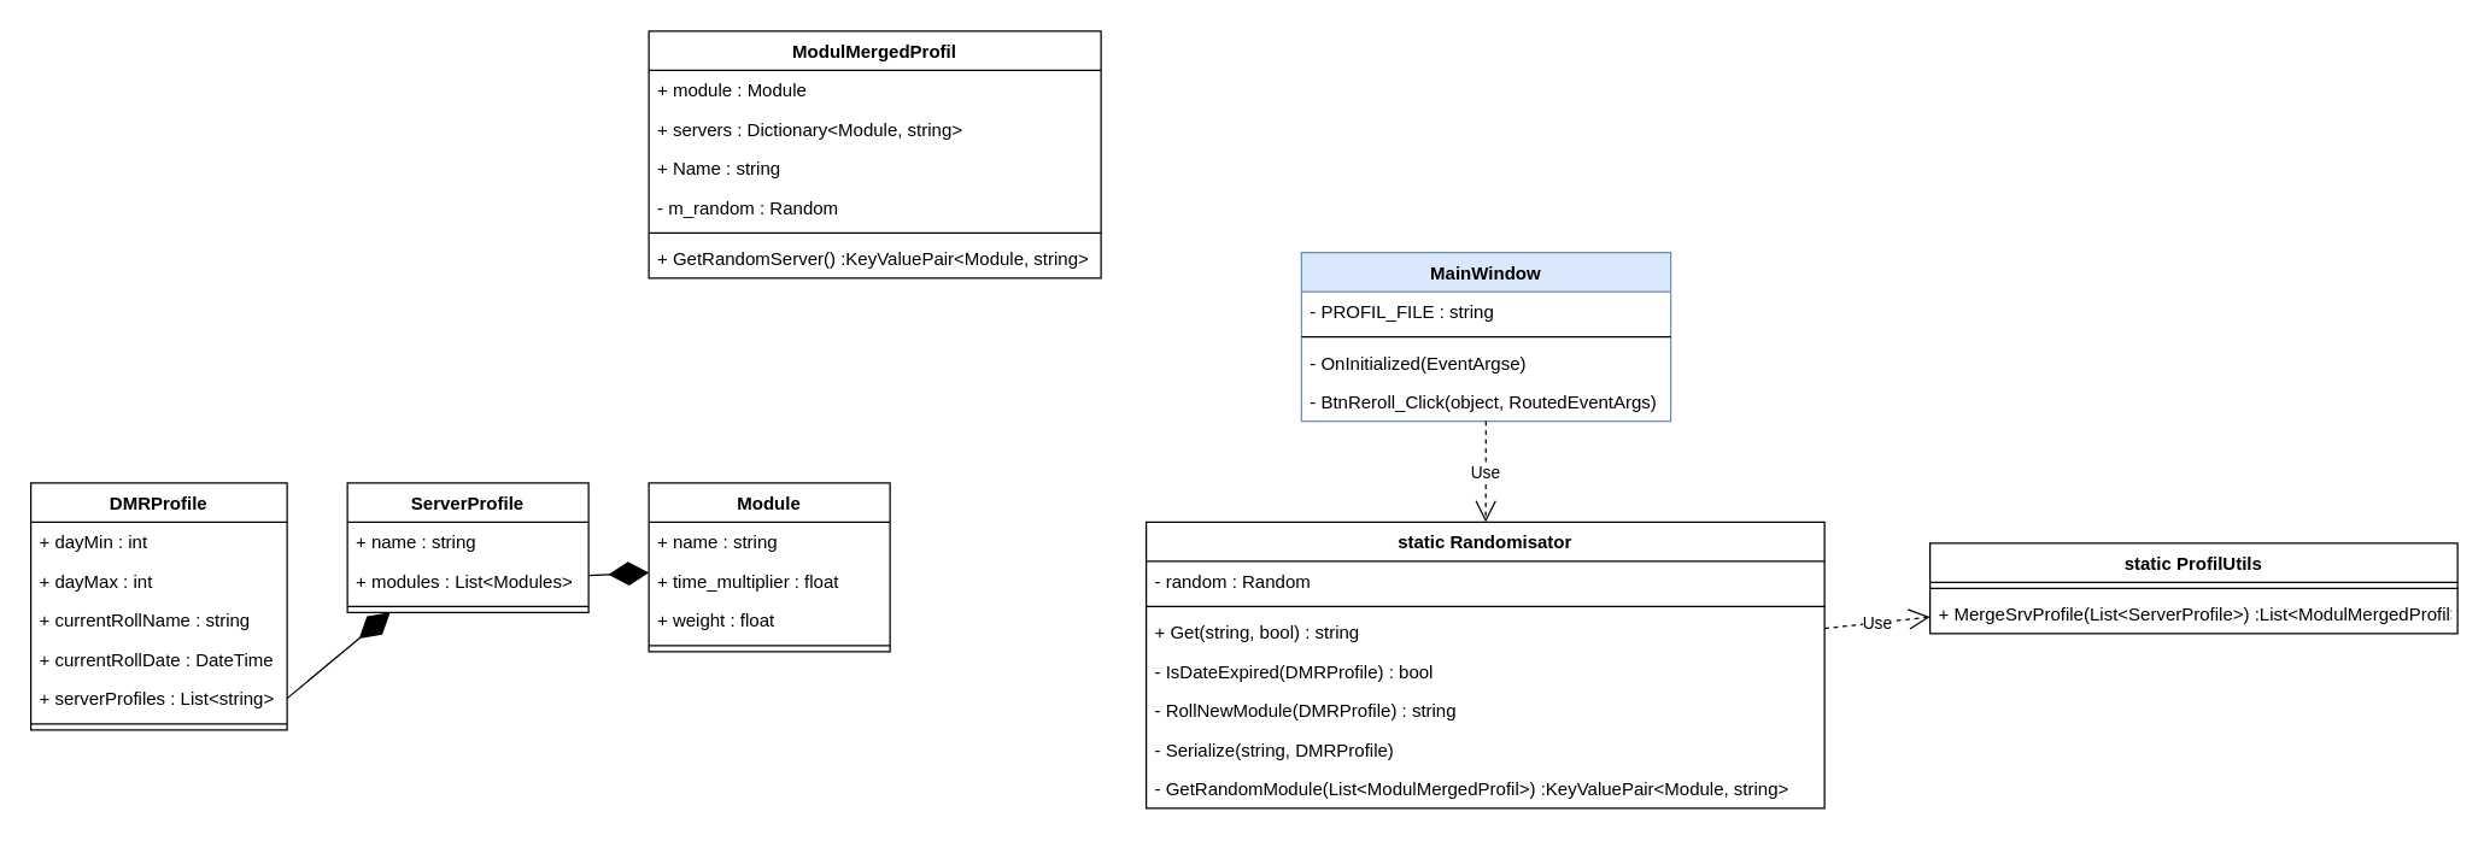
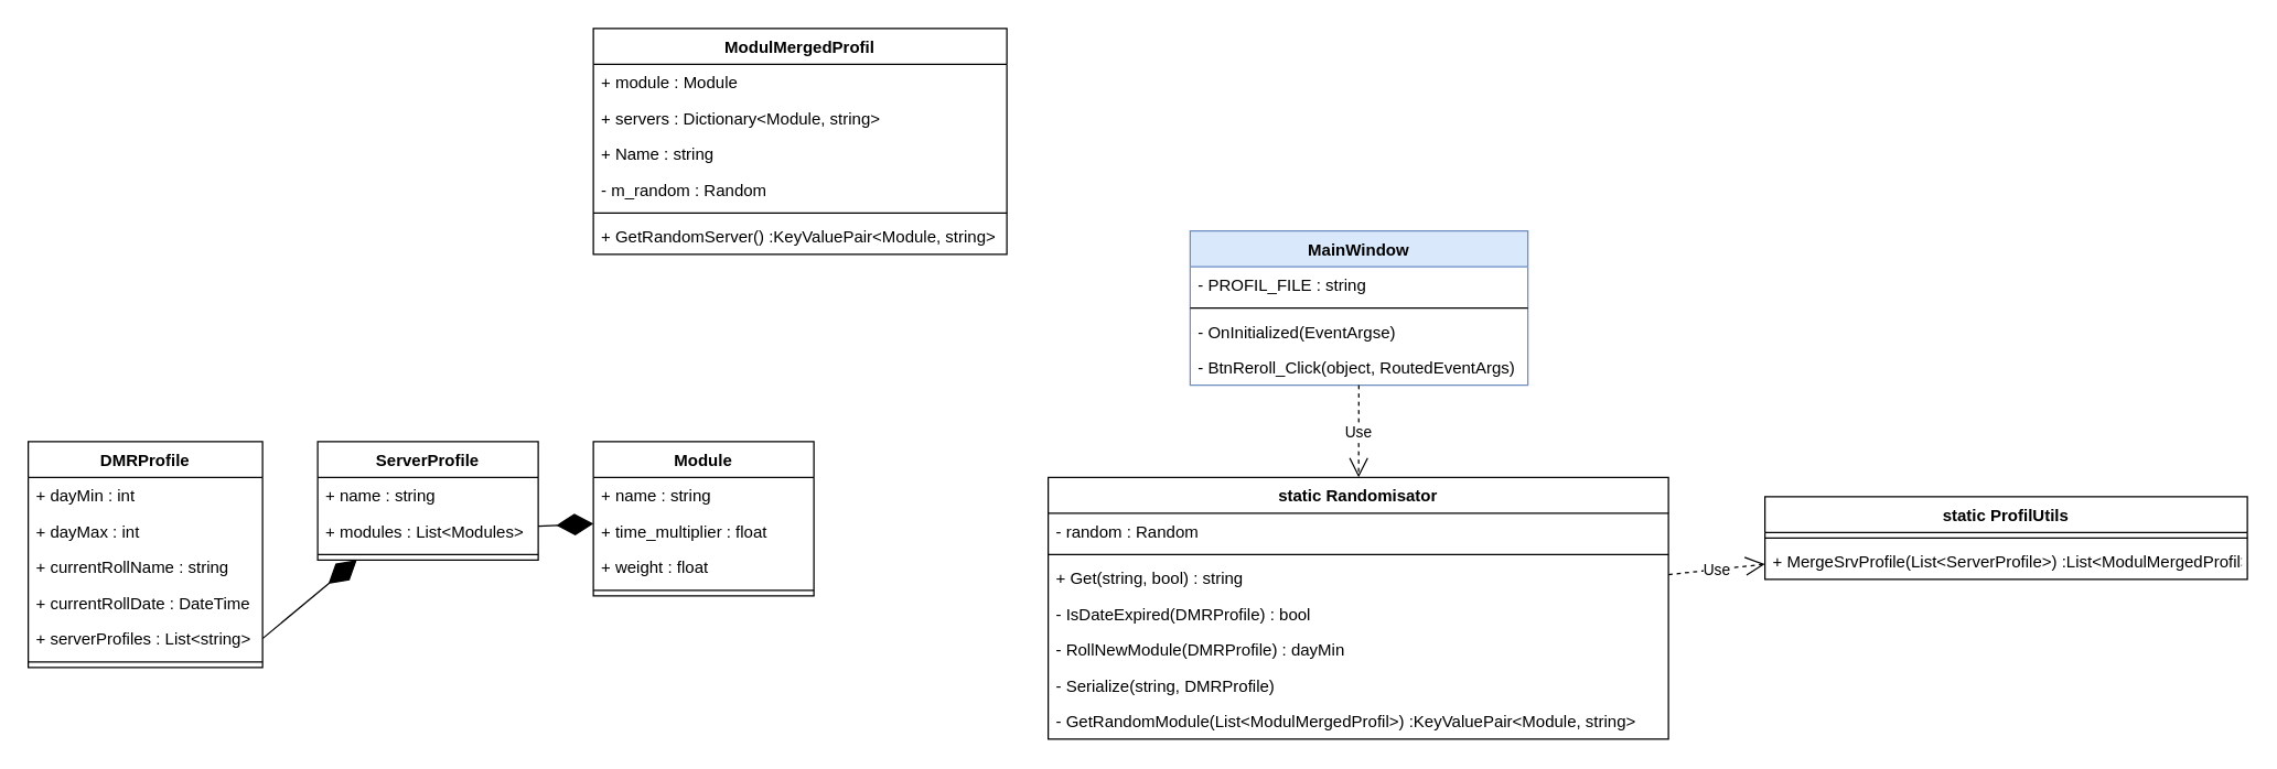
- <mxCell id="37" value="- RollNewModule(DMRProfile) : string" style="text;strokeColor=none;fillColor=none;align=left;verticalAlign=top;spacingLeft=4;spacingRight=4;overflow=hidden;rotatable=0;points=[[0,0.5],[1,0.5]];portConstraint=eastwest;" vertex="1" parent="32"><mxGeometry y="112" width="450" height="26" as="geometry" /></mxCell>
+ <mxCell id="37" value="- RollNewModule(DMRProfile) : dayMin" style="text;strokeColor=none;fillColor=none;align=left;verticalAlign=top;spacingLeft=4;spacingRight=4;overflow=hidden;rotatable=0;points=[[0,0.5],[1,0.5]];portConstraint=eastwest;" vertex="1" parent="32"><mxGeometry y="112" width="450" height="26" as="geometry" /></mxCell>
